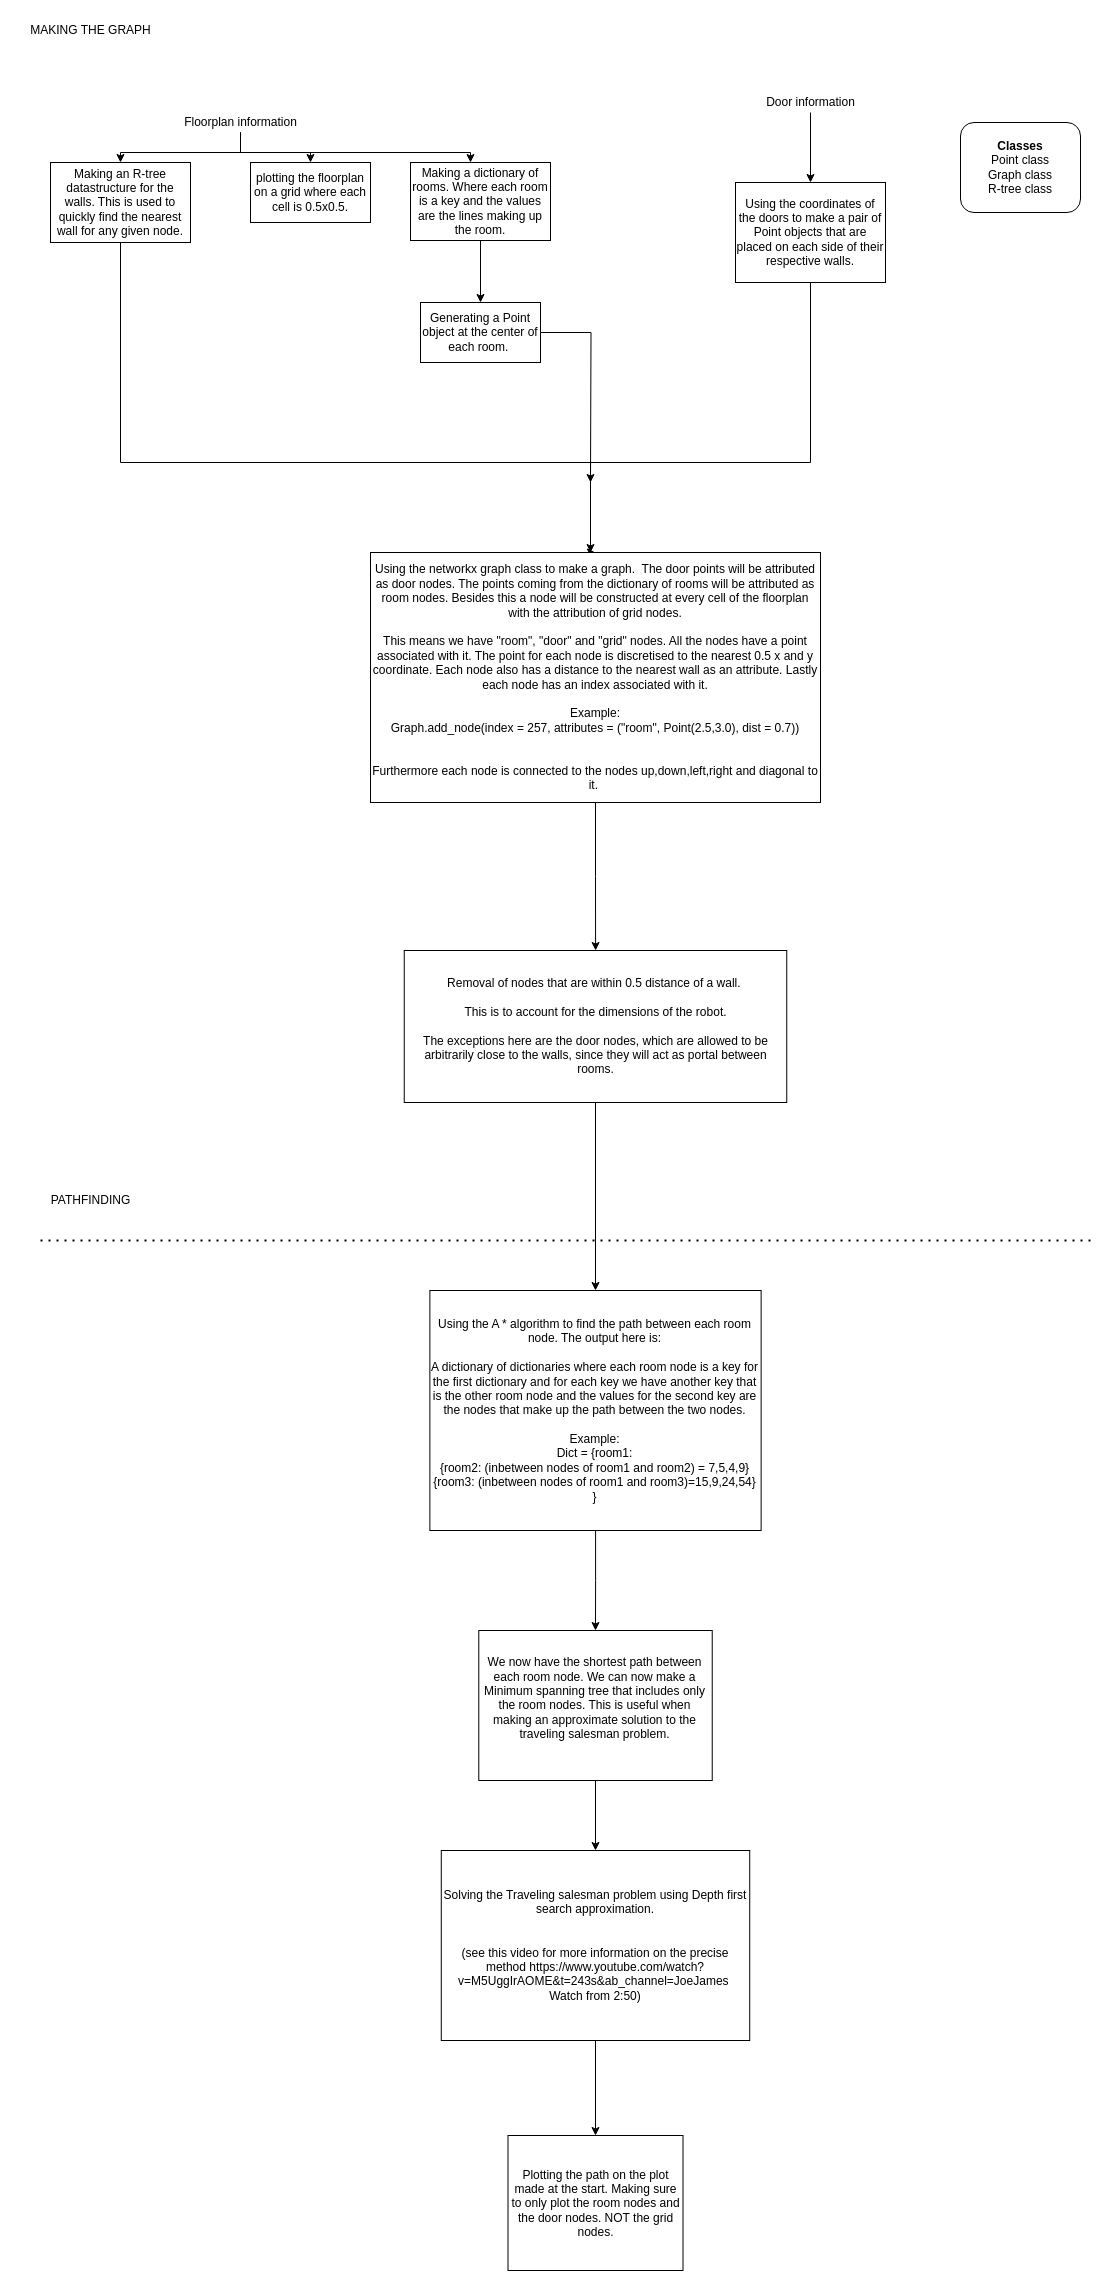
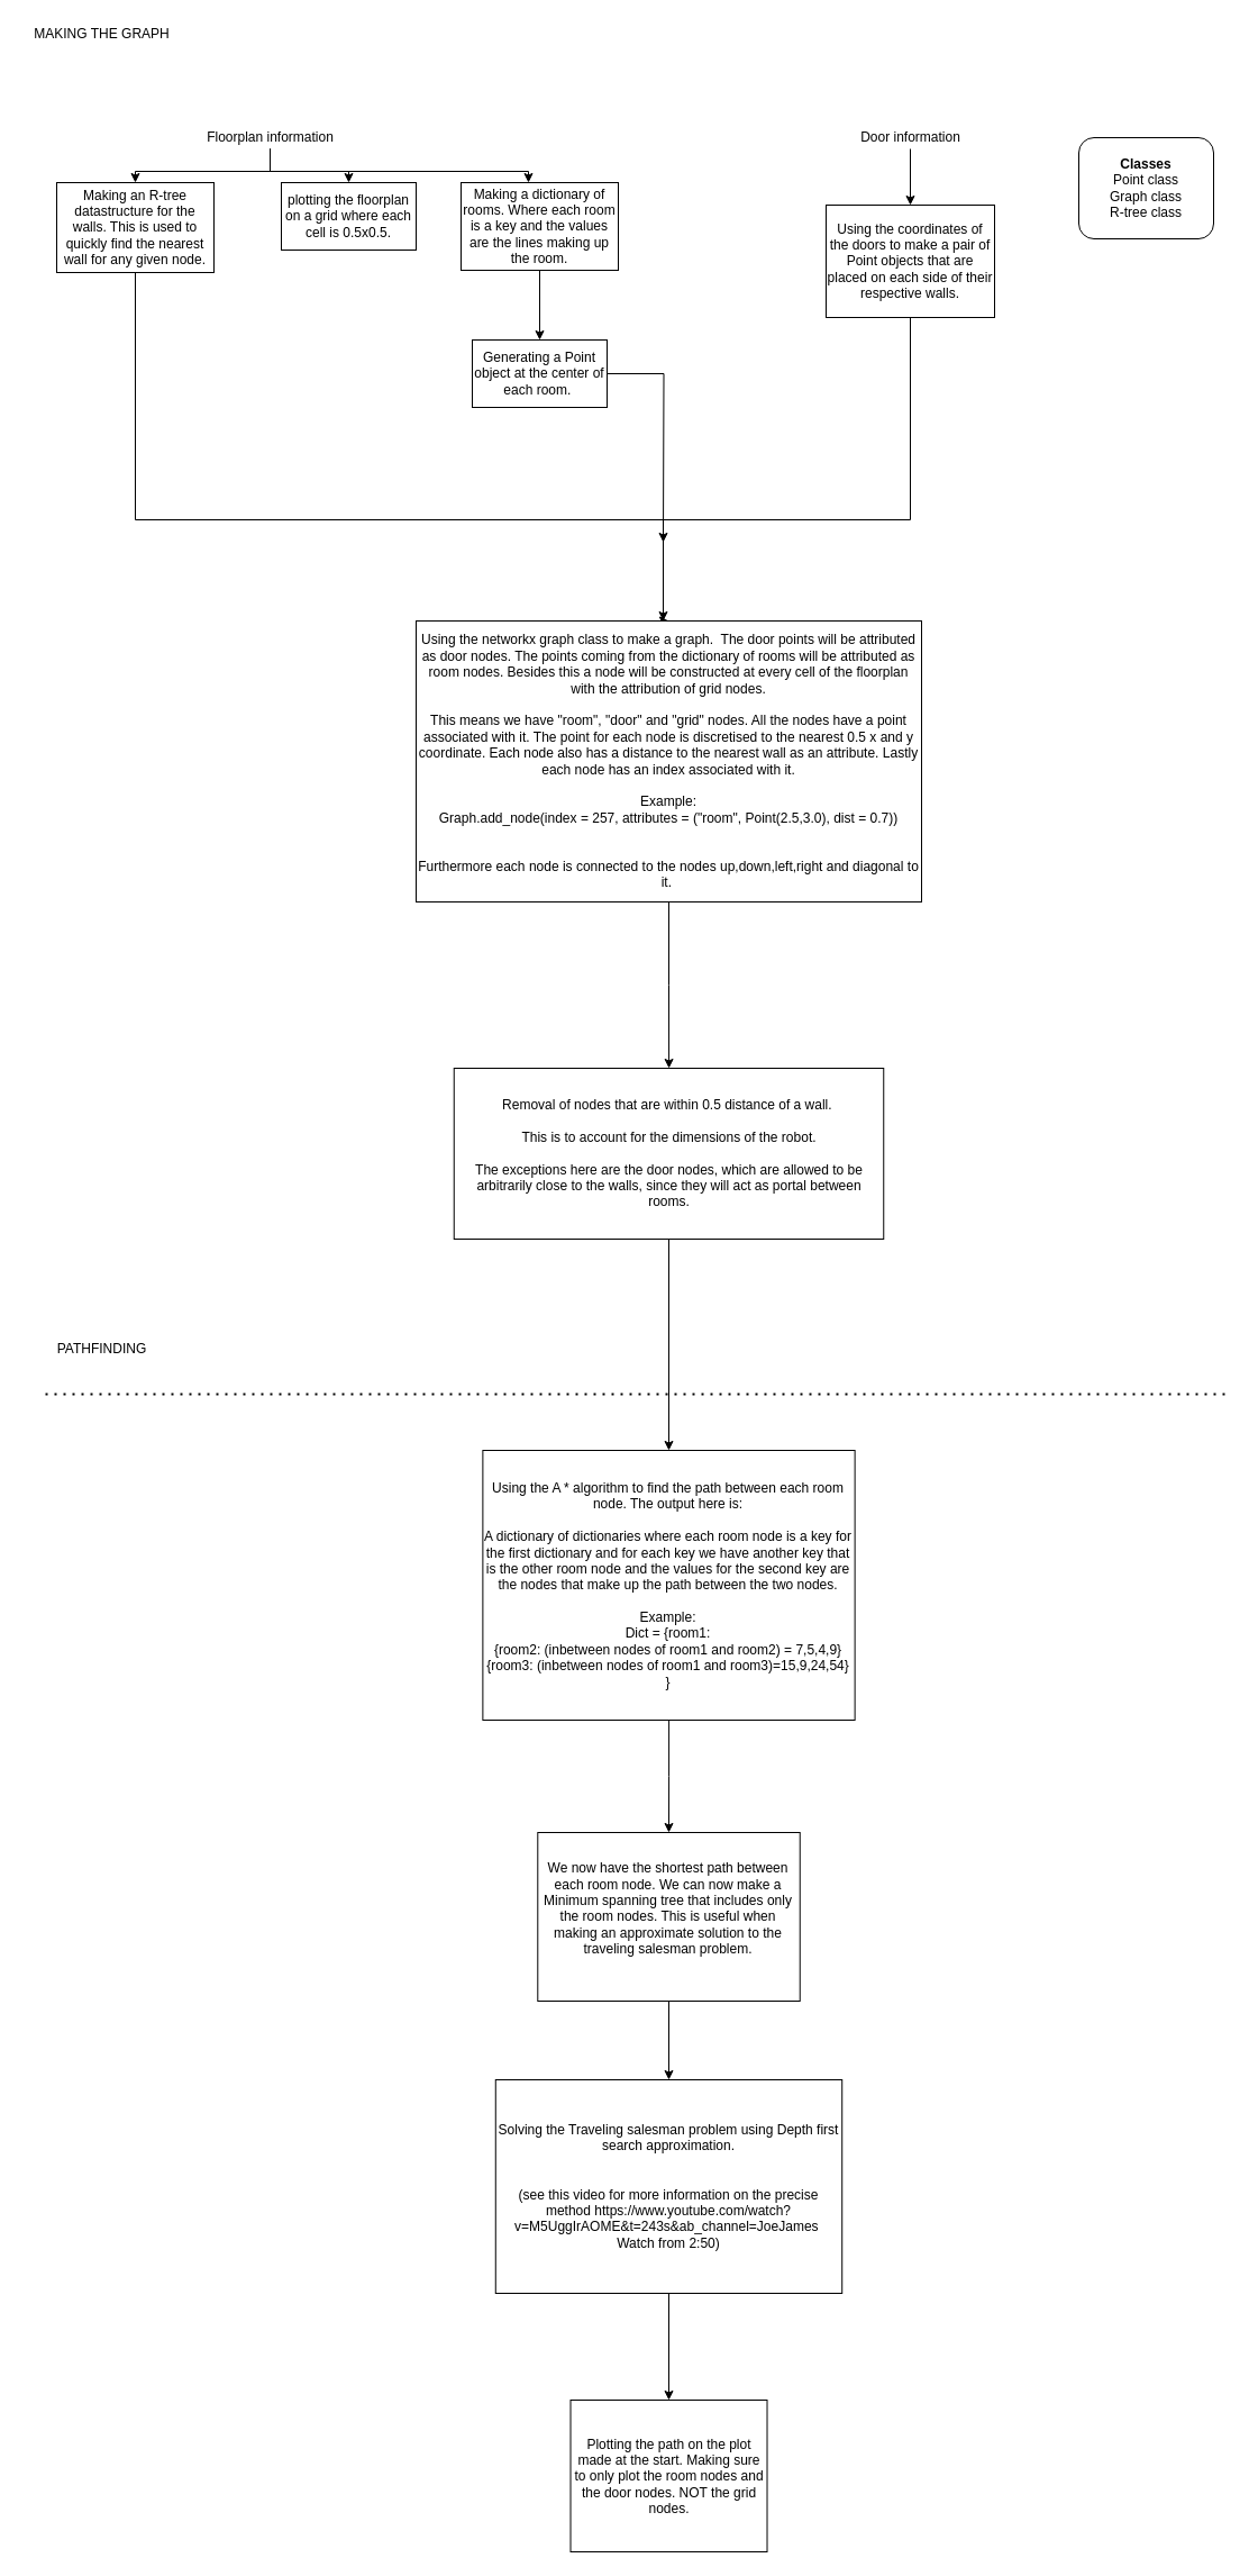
- <mxCell id="10" value="Door information&lt;br&gt;" style="text;html=1;align=center;verticalAlign=middle;resizable=0;points=[];autosize=1;" vertex="1" parent="1"><mxGeometry x="760" y="92" width="100" height="20" as="geometry" /></mxCell>
+ <mxCell id="10" value="Door information&lt;br&gt;" style="text;html=1;align=center;verticalAlign=middle;resizable=0;points=[];autosize=1;" vertex="1" parent="1"><mxGeometry x="760" y="112" width="100" height="20" as="geometry" /></mxCell>
